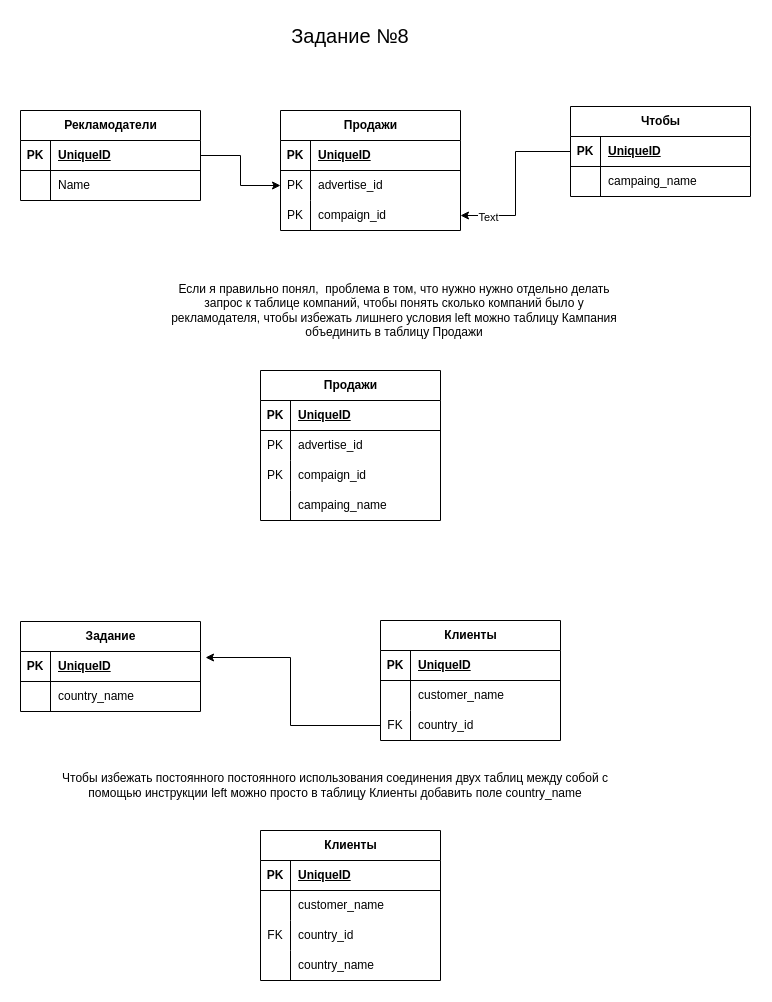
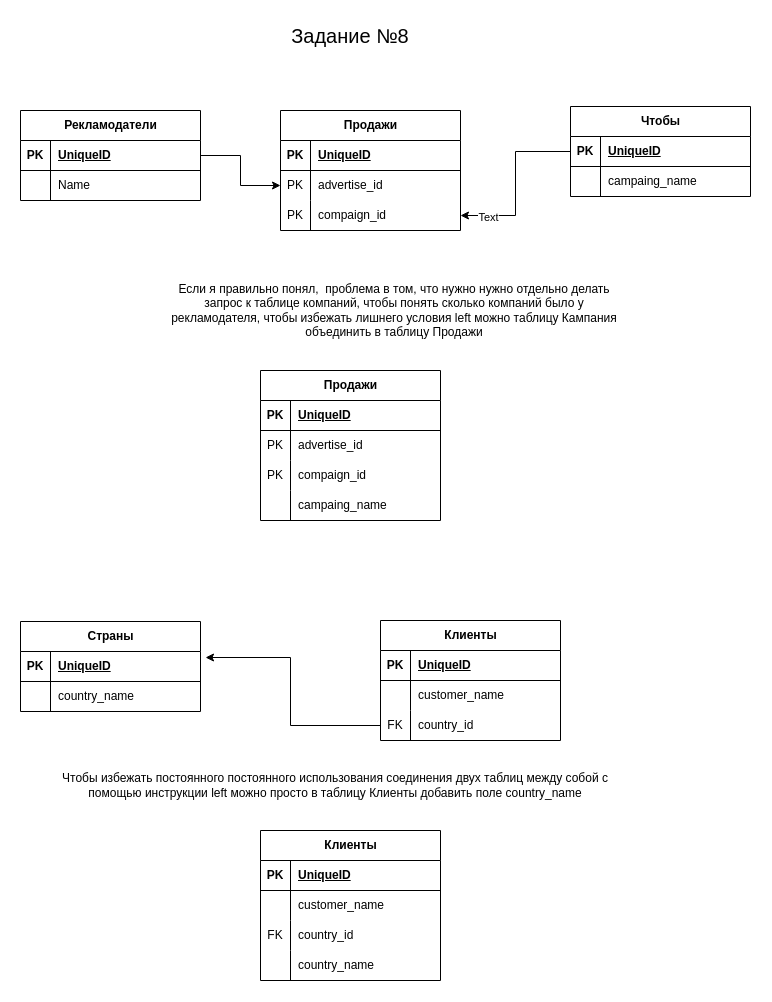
- <mxCell id="44" value="Задание" style="shape=table;startSize=30;container=1;collapsible=1;childLayout=tableLayout;fixedRows=1;rowLines=0;fontStyle=1;align=center;resizeLast=1;html=1;" vertex="1" parent="1"><mxGeometry x="20" y="621" width="180" height="90" as="geometry" /></mxCell>
+ <mxCell id="44" value="Страны" style="shape=table;startSize=30;container=1;collapsible=1;childLayout=tableLayout;fixedRows=1;rowLines=0;fontStyle=1;align=center;resizeLast=1;html=1;" vertex="1" parent="1"><mxGeometry x="20" y="621" width="180" height="90" as="geometry" /></mxCell>
